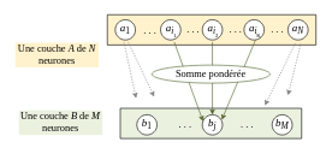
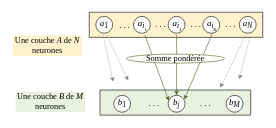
- <mxCell id="28" value="&lt;font style=&quot;font-size:14px;font-family:Calibri;color:#000000;direction:ltr;letter-spacing:0px;line-height:120%;opacity:1&quot;&gt;Somme pondérée&lt;br/&gt;&lt;/font&gt;" style="verticalAlign=middle;align=center;vsdxID=116;fillColor=#FFFFFF;gradientColor=none;shape=stencil(vVHLDsIgEPwajiQI6RfU+h8bu22JCGRB2/69kG1iazx58DazM/vIjjBtmiCi0CplCjecbZ8nYc5Ca+snJJsLEqYTph0C4Ujh4XvmEaqzont41gkL96naodXKrGF6YSfQtUi0OXXDVlqPfJNP6usotUhYbJIUMmQb/GGrAxpRljVycDBuc1hKM2LclX8/7H9nFfB+82Cd45T2+mcspcSRmu4F);strokeColor=#50632a;labelBackgroundColor=none;rounded=0;html=1;whiteSpace=wrap;" vertex="1" parent="1"><mxGeometry x="210" y="90" width="164" height="25" as="geometry" /></mxCell>
+ <mxCell id="28" value="&lt;font style=&quot;font-size:14px;font-family:Calibri;color:#000000;direction:ltr;letter-spacing:0px;line-height:120%;opacity:1&quot;&gt;Somme pondérée&lt;br/&gt;&lt;/font&gt;" style="verticalAlign=middle;align=center;vsdxID=116;fillColor=#FFFFFF;gradientColor=none;shape=stencil(vVHLDsIgEPwajiQI6RfU+h8bu22JCGRB2/69kG1iazx58DazM/vIjjBtmiCi0CplCjecbZ8nYc5Ca+snJJsLEqYTph0C4Ujh4XvmEaqzont41gkL96naodXKrGF6YSfQtUi0OXXDVlqPfJNP6usotUhYbJIUMmQb/GGrAxpRljVycDBuc1hKM2LclX8/7H9nFfB+82Cd45T2+mcspcSRmu4F);strokeColor=#50632a;labelBackgroundColor=none;rounded=0;html=1;whiteSpace=wrap;" vertex="1" parent="1"><mxGeometry x="210" y="90" width="164" height="15" as="geometry" /></mxCell>
